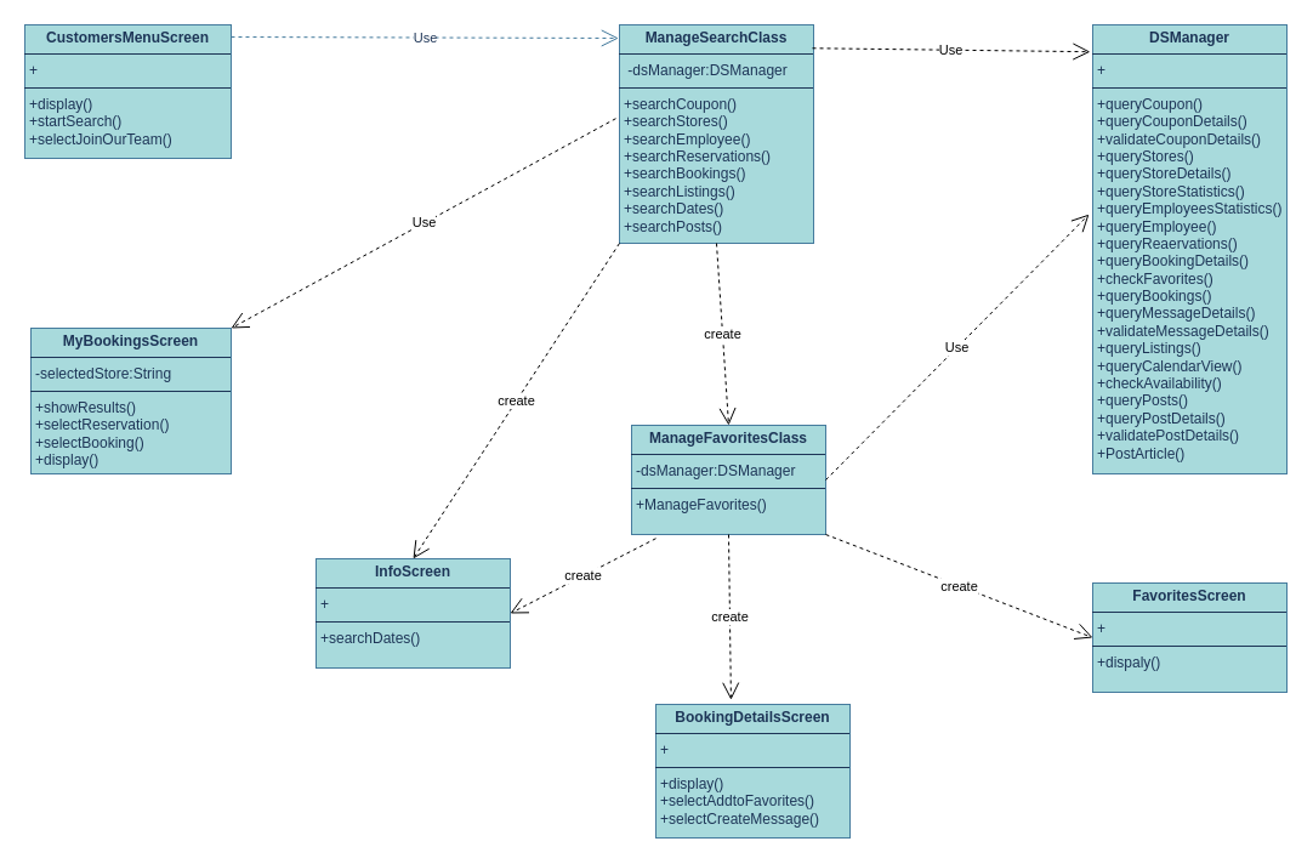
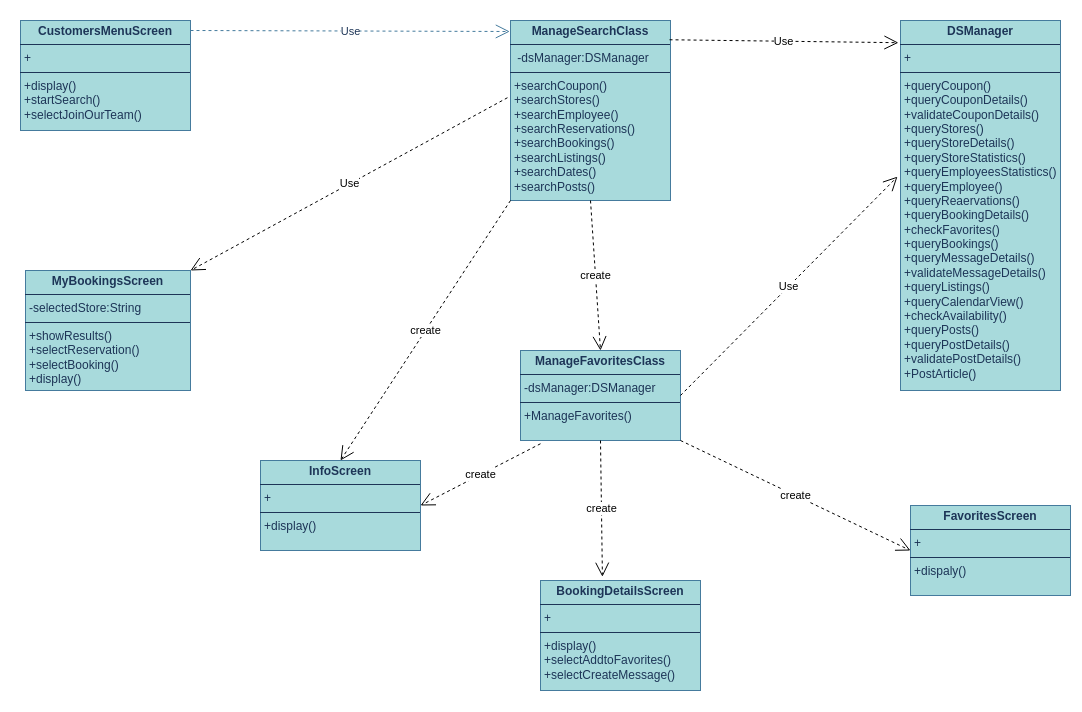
- <mxCell id="8" value="&lt;p style=&quot;margin:0px;margin-top:4px;text-align:center;&quot;&gt;&lt;b&gt;InfoScreen&lt;/b&gt;&lt;/p&gt;&lt;hr size=&quot;1&quot; style=&quot;border-style:solid;&quot;&gt;&lt;p style=&quot;margin:0px;margin-left:4px;&quot;&gt;+&lt;/p&gt;&lt;hr size=&quot;1&quot; style=&quot;border-style:solid;&quot;&gt;&lt;p style=&quot;margin:0px;margin-left:4px;&quot;&gt;+searchDates()&lt;/p&gt;" style="verticalAlign=top;align=left;overflow=fill;html=1;whiteSpace=wrap;strokeColor=#457B9D;fontColor=#1D3557;fillColor=#A8DADC;" parent="1" vertex="1"><mxGeometry x="260" y="460" width="160" height="90" as="geometry" /></mxCell>
+ <mxCell id="8" value="&lt;p style=&quot;margin:0px;margin-top:4px;text-align:center;&quot;&gt;&lt;b&gt;InfoScreen&lt;/b&gt;&lt;/p&gt;&lt;hr size=&quot;1&quot; style=&quot;border-style:solid;&quot;&gt;&lt;p style=&quot;margin:0px;margin-left:4px;&quot;&gt;+&lt;/p&gt;&lt;hr size=&quot;1&quot; style=&quot;border-style:solid;&quot;&gt;&lt;p style=&quot;margin:0px;margin-left:4px;&quot;&gt;+display()&lt;/p&gt;" style="verticalAlign=top;align=left;overflow=fill;html=1;whiteSpace=wrap;strokeColor=#457B9D;fontColor=#1D3557;fillColor=#A8DADC;" parent="1" vertex="1"><mxGeometry x="260" y="460" width="160" height="90" as="geometry" /></mxCell>
- <mxCell id="9" value="&lt;p style=&quot;margin:0px;margin-top:4px;text-align:center;&quot;&gt;&lt;b&gt;FavoritesScreen&lt;/b&gt;&lt;/p&gt;&lt;hr size=&quot;1&quot; style=&quot;border-style:solid;&quot;&gt;&lt;p style=&quot;margin:0px;margin-left:4px;&quot;&gt;+&lt;/p&gt;&lt;hr size=&quot;1&quot; style=&quot;border-style:solid;&quot;&gt;&lt;p style=&quot;margin:0px;margin-left:4px;&quot;&gt;+dispaly()&lt;/p&gt;" style="verticalAlign=top;align=left;overflow=fill;html=1;whiteSpace=wrap;strokeColor=#457B9D;fontColor=#1D3557;fillColor=#A8DADC;" parent="1" vertex="1"><mxGeometry x="900" y="480" width="160" height="90" as="geometry" /></mxCell>
+ <mxCell id="9" value="&lt;p style=&quot;margin:0px;margin-top:4px;text-align:center;&quot;&gt;&lt;b&gt;FavoritesScreen&lt;/b&gt;&lt;/p&gt;&lt;hr size=&quot;1&quot; style=&quot;border-style:solid;&quot;&gt;&lt;p style=&quot;margin:0px;margin-left:4px;&quot;&gt;+&lt;/p&gt;&lt;hr size=&quot;1&quot; style=&quot;border-style:solid;&quot;&gt;&lt;p style=&quot;margin:0px;margin-left:4px;&quot;&gt;+dispaly()&lt;/p&gt;" style="verticalAlign=top;align=left;overflow=fill;html=1;whiteSpace=wrap;strokeColor=#457B9D;fontColor=#1D3557;fillColor=#A8DADC;" parent="1" vertex="1"><mxGeometry x="910" y="505" width="160" height="90" as="geometry" /></mxCell>
